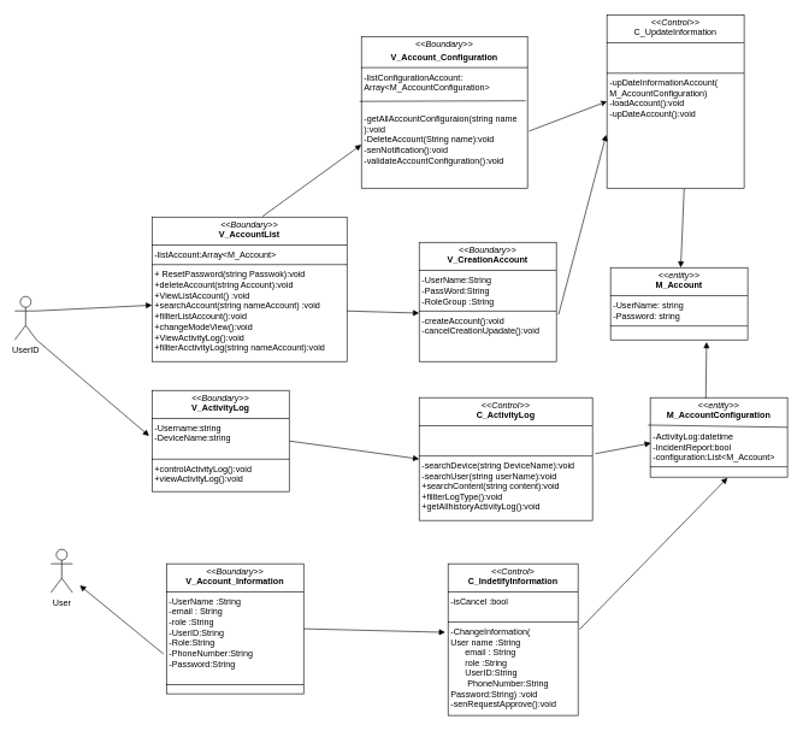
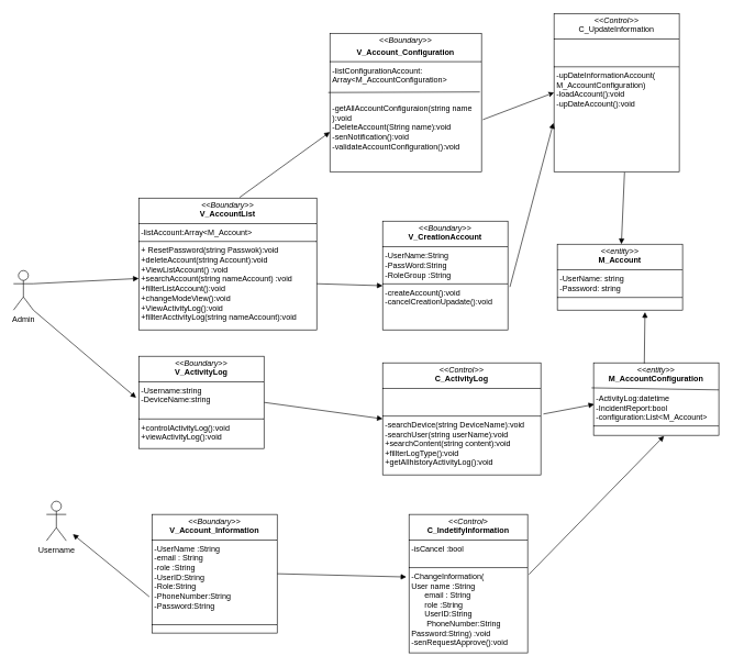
- <mxCell id="5" value="UserID" style="shape=umlActor;verticalLabelPosition=bottom;verticalAlign=top;html=1;" vertex="1" parent="1"><mxGeometry x="20" y="410" width="30" height="60" as="geometry" /></mxCell>
+ <mxCell id="5" value="Admin" style="shape=umlActor;verticalLabelPosition=bottom;verticalAlign=top;html=1;" vertex="1" parent="1"><mxGeometry x="20" y="410" width="30" height="60" as="geometry" /></mxCell>
- <mxCell id="9" value="User" style="shape=umlActor;verticalLabelPosition=bottom;verticalAlign=top;html=1;" vertex="1" parent="1"><mxGeometry x="70" y="760" width="30" height="60" as="geometry" /></mxCell>
+ <mxCell id="9" value="Username" style="shape=umlActor;verticalLabelPosition=bottom;verticalAlign=top;html=1;" vertex="1" parent="1"><mxGeometry x="70" y="760" width="30" height="60" as="geometry" /></mxCell>
